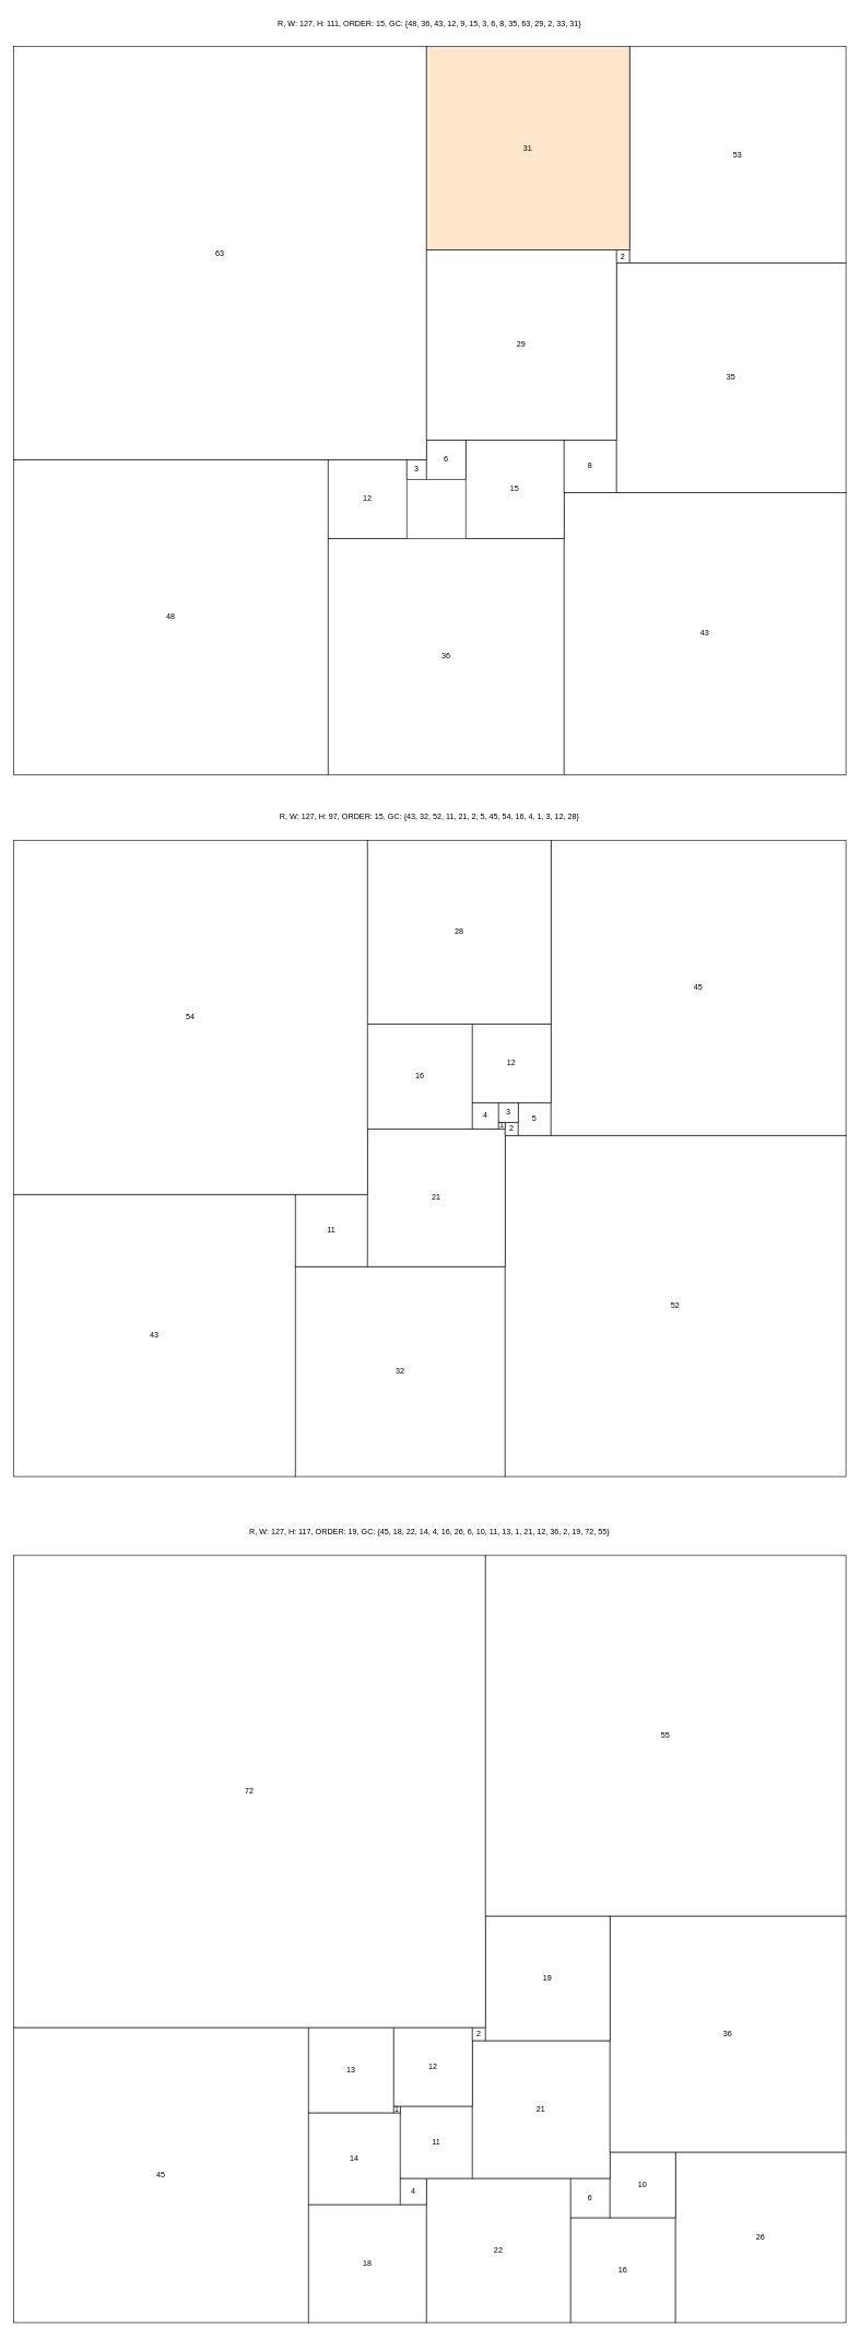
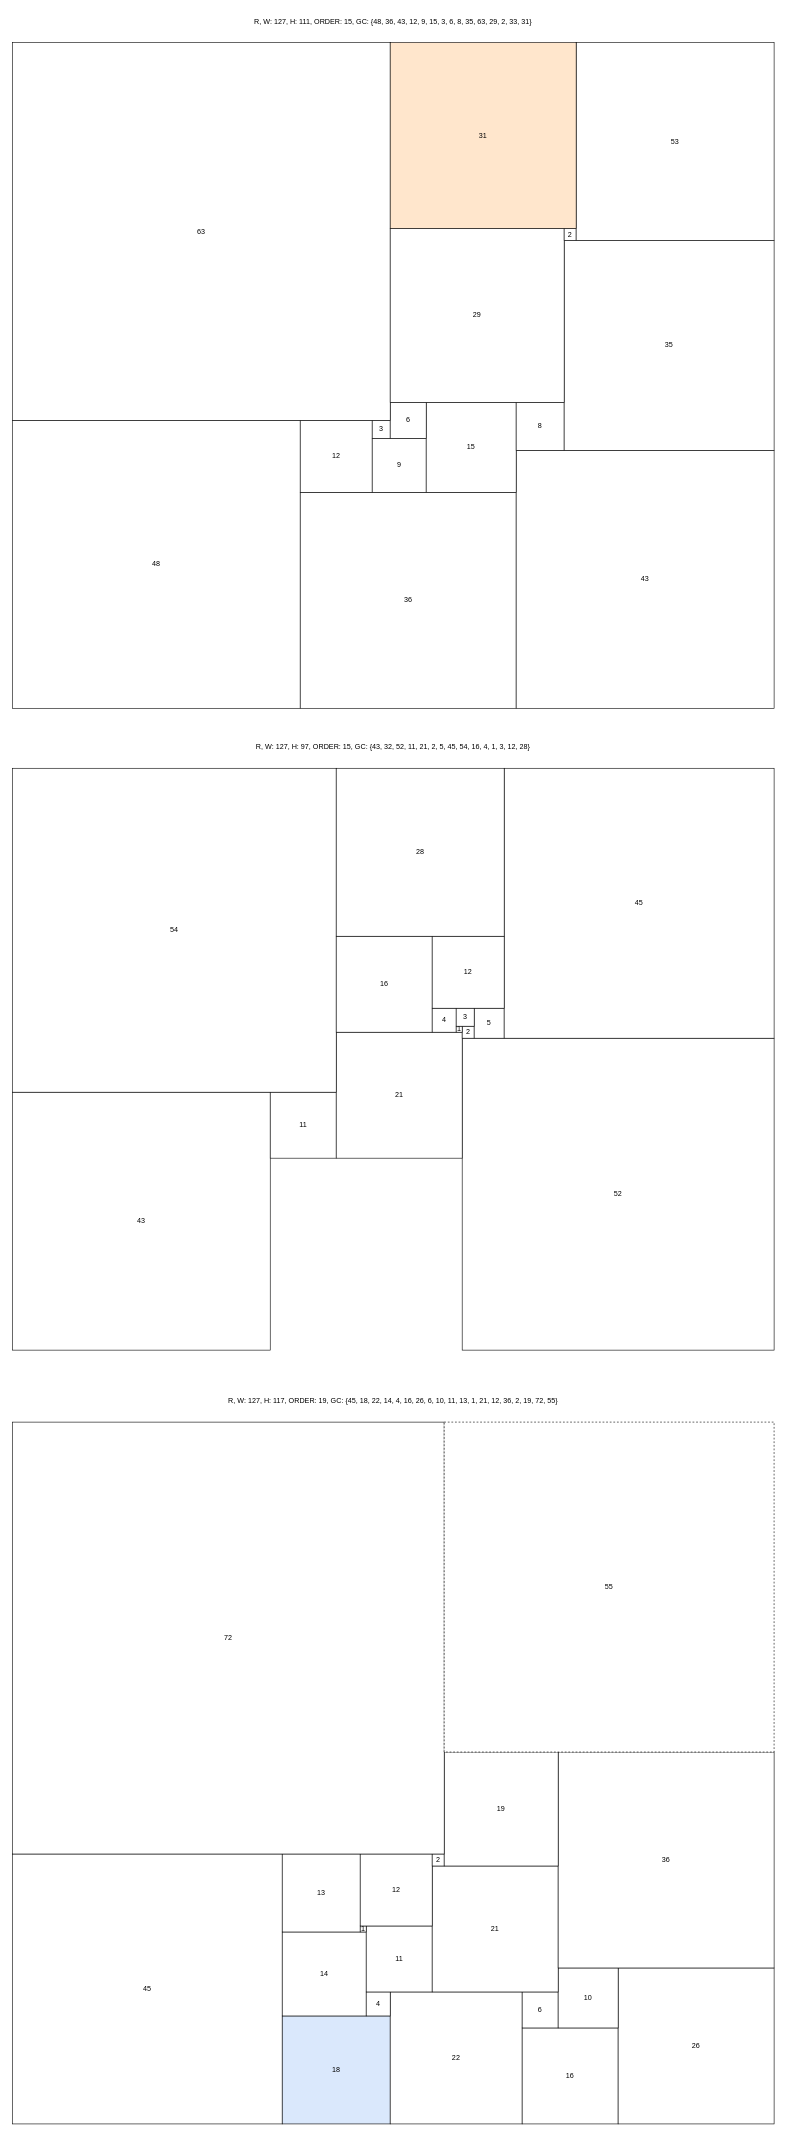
+ <mxCell id="10" value="9" style="rounded=0;whiteSpace=wrap;html=1;" parent="5" vertex="1"><mxGeometry x="600" y="660" width="90" height="90" as="geometry" /></mxCell>
- <mxCell id="23" value="32" style="rounded=0;whiteSpace=wrap;html=1;" parent="21" vertex="1"><mxGeometry x="430" y="650" width="320" height="320" as="geometry" /></mxCell>
- <mxCell id="56" value="55" style="rounded=0;whiteSpace=wrap;html=1;" parent="37" vertex="1"><mxGeometry x="720" width="550" height="550" as="geometry" /></mxCell>
+ <mxCell id="56" value="55" style="rounded=0;whiteSpace=wrap;html=1;dashed=1;" parent="37" vertex="1"><mxGeometry x="720" width="550" height="550" as="geometry" /></mxCell>
- <mxCell id="39" value="18" style="rounded=0;whiteSpace=wrap;html=1;" parent="37" vertex="1"><mxGeometry x="450" y="990" width="180" height="180" as="geometry" /></mxCell>
+ <mxCell id="39" value="18" style="rounded=0;whiteSpace=wrap;html=1;fillColor=#dae8fc;" parent="37" vertex="1"><mxGeometry x="450" y="990" width="180" height="180" as="geometry" /></mxCell>
